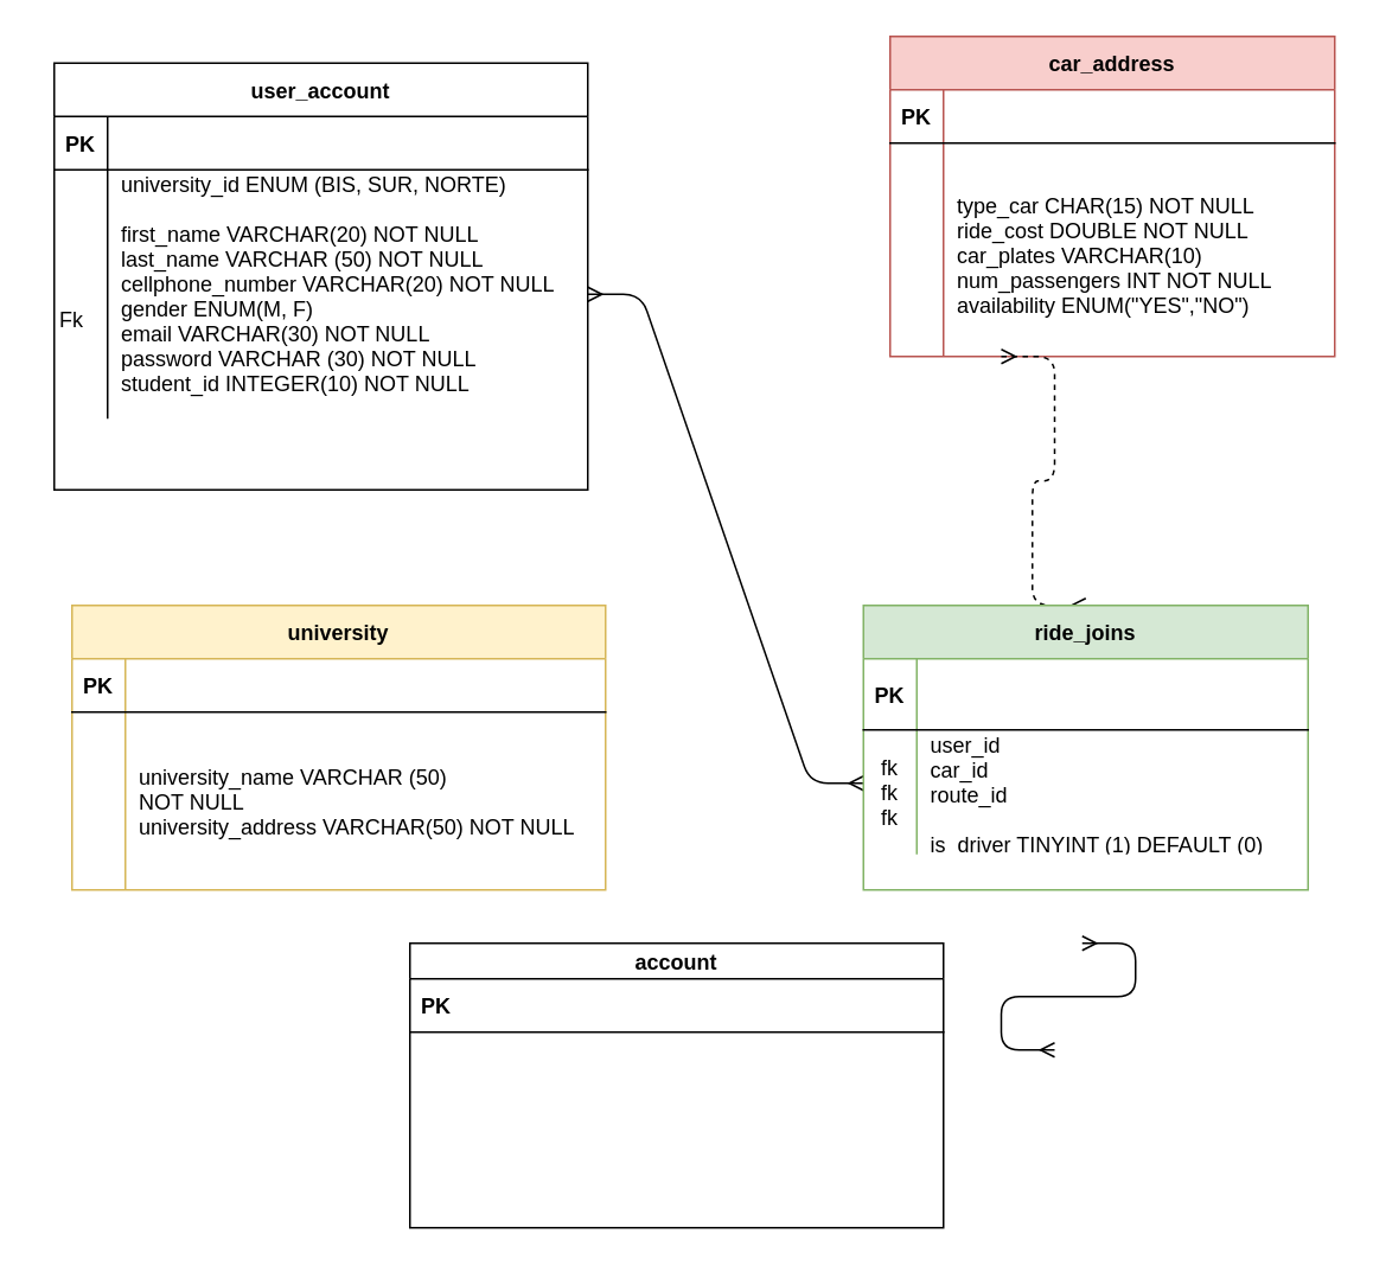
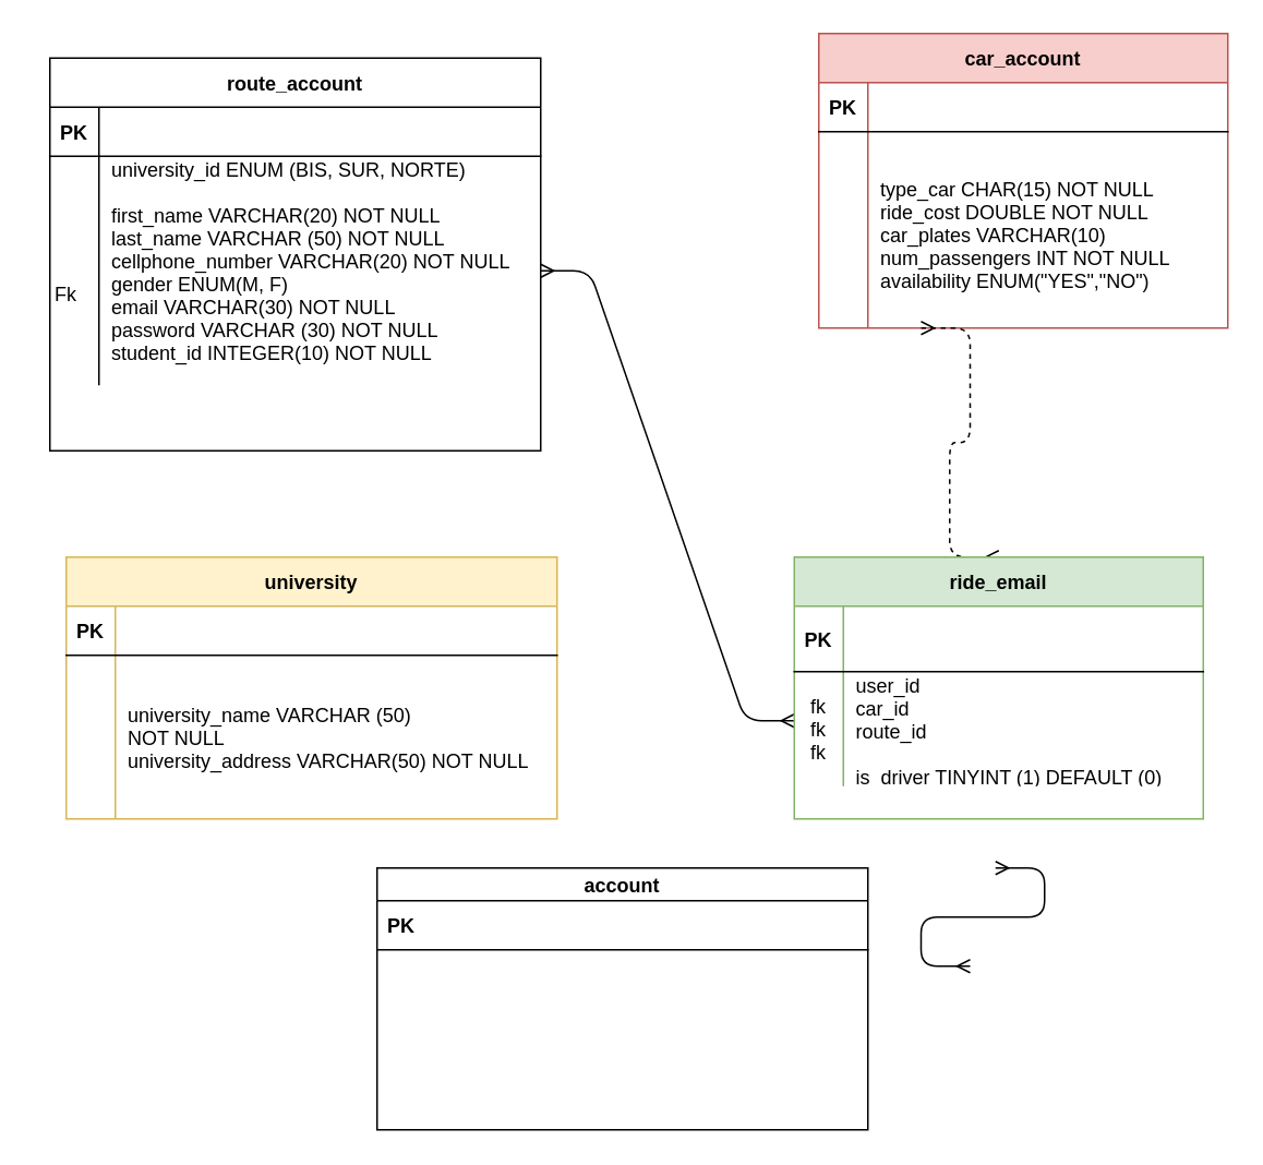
- <mxCell id="3" value="car_address" style="shape=table;startSize=30;container=1;collapsible=1;childLayout=tableLayout;fixedRows=1;rowLines=0;fontStyle=1;align=center;resizeLast=1;fillColor=#f8cecc;strokeColor=#b85450;" parent="1" vertex="1"><mxGeometry x="500" y="20" width="250" height="180" as="geometry" /></mxCell>
+ <mxCell id="3" value="car_account" style="shape=table;startSize=30;container=1;collapsible=1;childLayout=tableLayout;fixedRows=1;rowLines=0;fontStyle=1;align=center;resizeLast=1;fillColor=#f8cecc;strokeColor=#b85450;" parent="1" vertex="1"><mxGeometry x="500" y="20" width="250" height="180" as="geometry" /></mxCell>
- <mxCell id="14" value="user_account" style="shape=table;startSize=30;container=1;collapsible=1;childLayout=tableLayout;fixedRows=1;rowLines=0;fontStyle=1;align=center;resizeLast=1;" parent="1" vertex="1"><mxGeometry x="30" y="35" width="300" height="240" as="geometry" /></mxCell>
+ <mxCell id="14" value="route_account" style="shape=table;startSize=30;container=1;collapsible=1;childLayout=tableLayout;fixedRows=1;rowLines=0;fontStyle=1;align=center;resizeLast=1;" parent="1" vertex="1"><mxGeometry x="30" y="35" width="300" height="240" as="geometry" /></mxCell>
- <mxCell id="27" value="ride_joins" style="shape=table;startSize=30;container=1;collapsible=1;childLayout=tableLayout;fixedRows=1;rowLines=0;fontStyle=1;align=center;resizeLast=1;fillColor=#d5e8d4;strokeColor=#82b366;" parent="1" vertex="1"><mxGeometry x="485" y="340" width="250" height="160" as="geometry" /></mxCell>
+ <mxCell id="27" value="ride_email" style="shape=table;startSize=30;container=1;collapsible=1;childLayout=tableLayout;fixedRows=1;rowLines=0;fontStyle=1;align=center;resizeLast=1;fillColor=#d5e8d4;strokeColor=#82b366;" parent="1" vertex="1"><mxGeometry x="485" y="340" width="250" height="160" as="geometry" /></mxCell>
